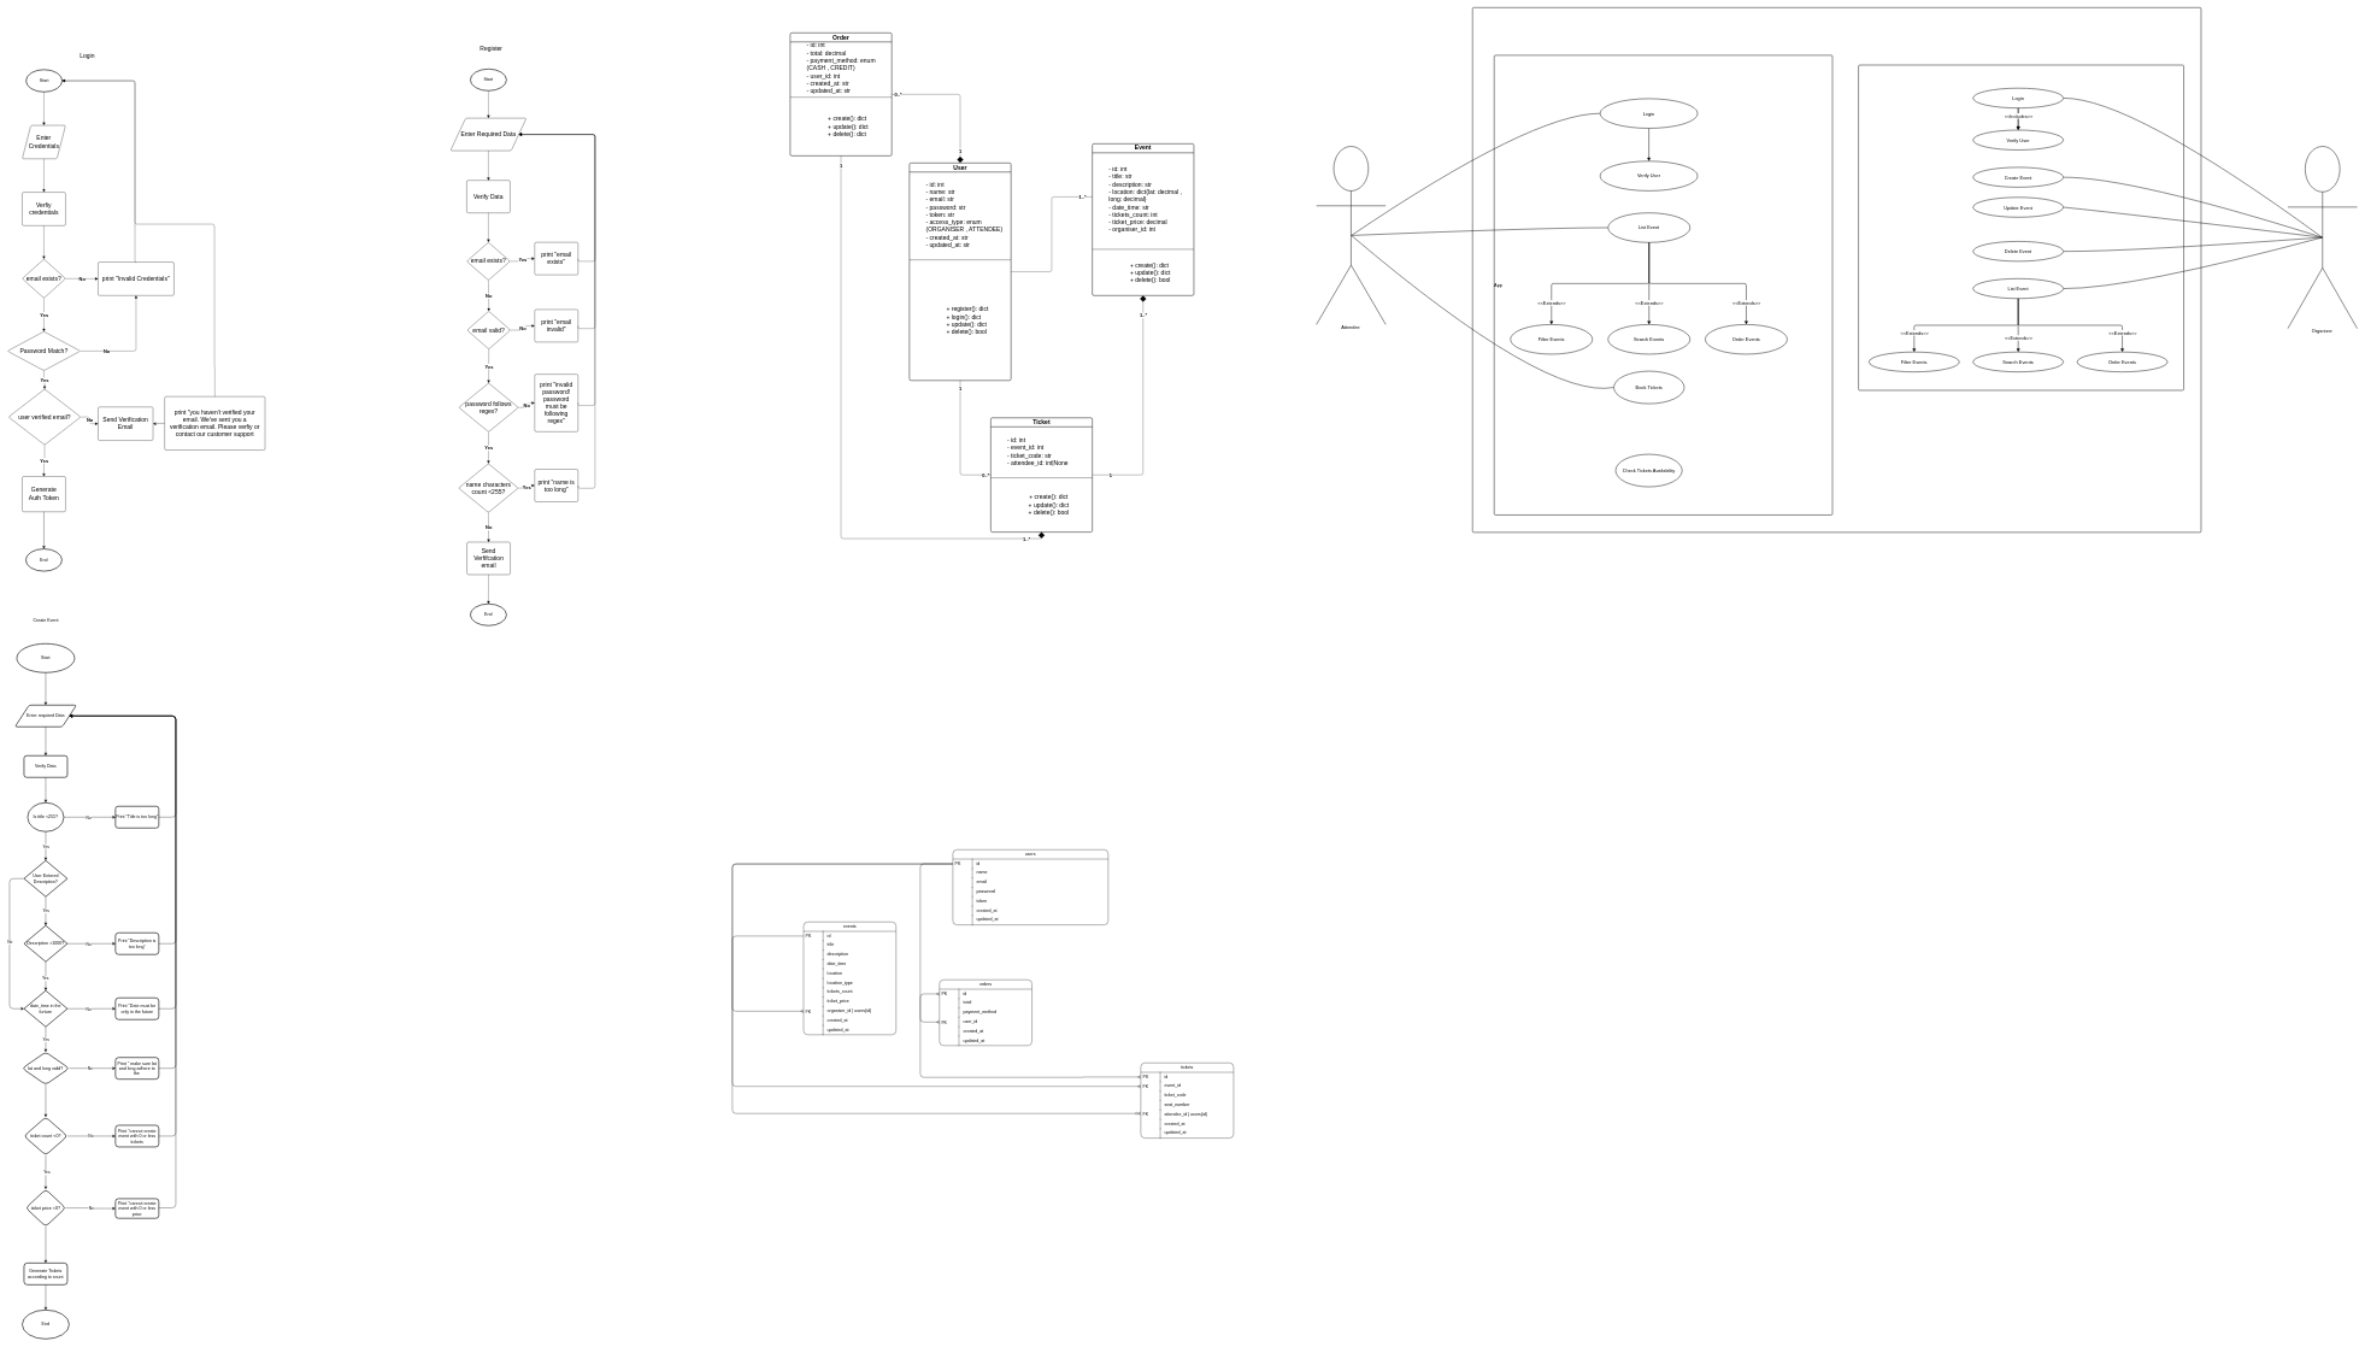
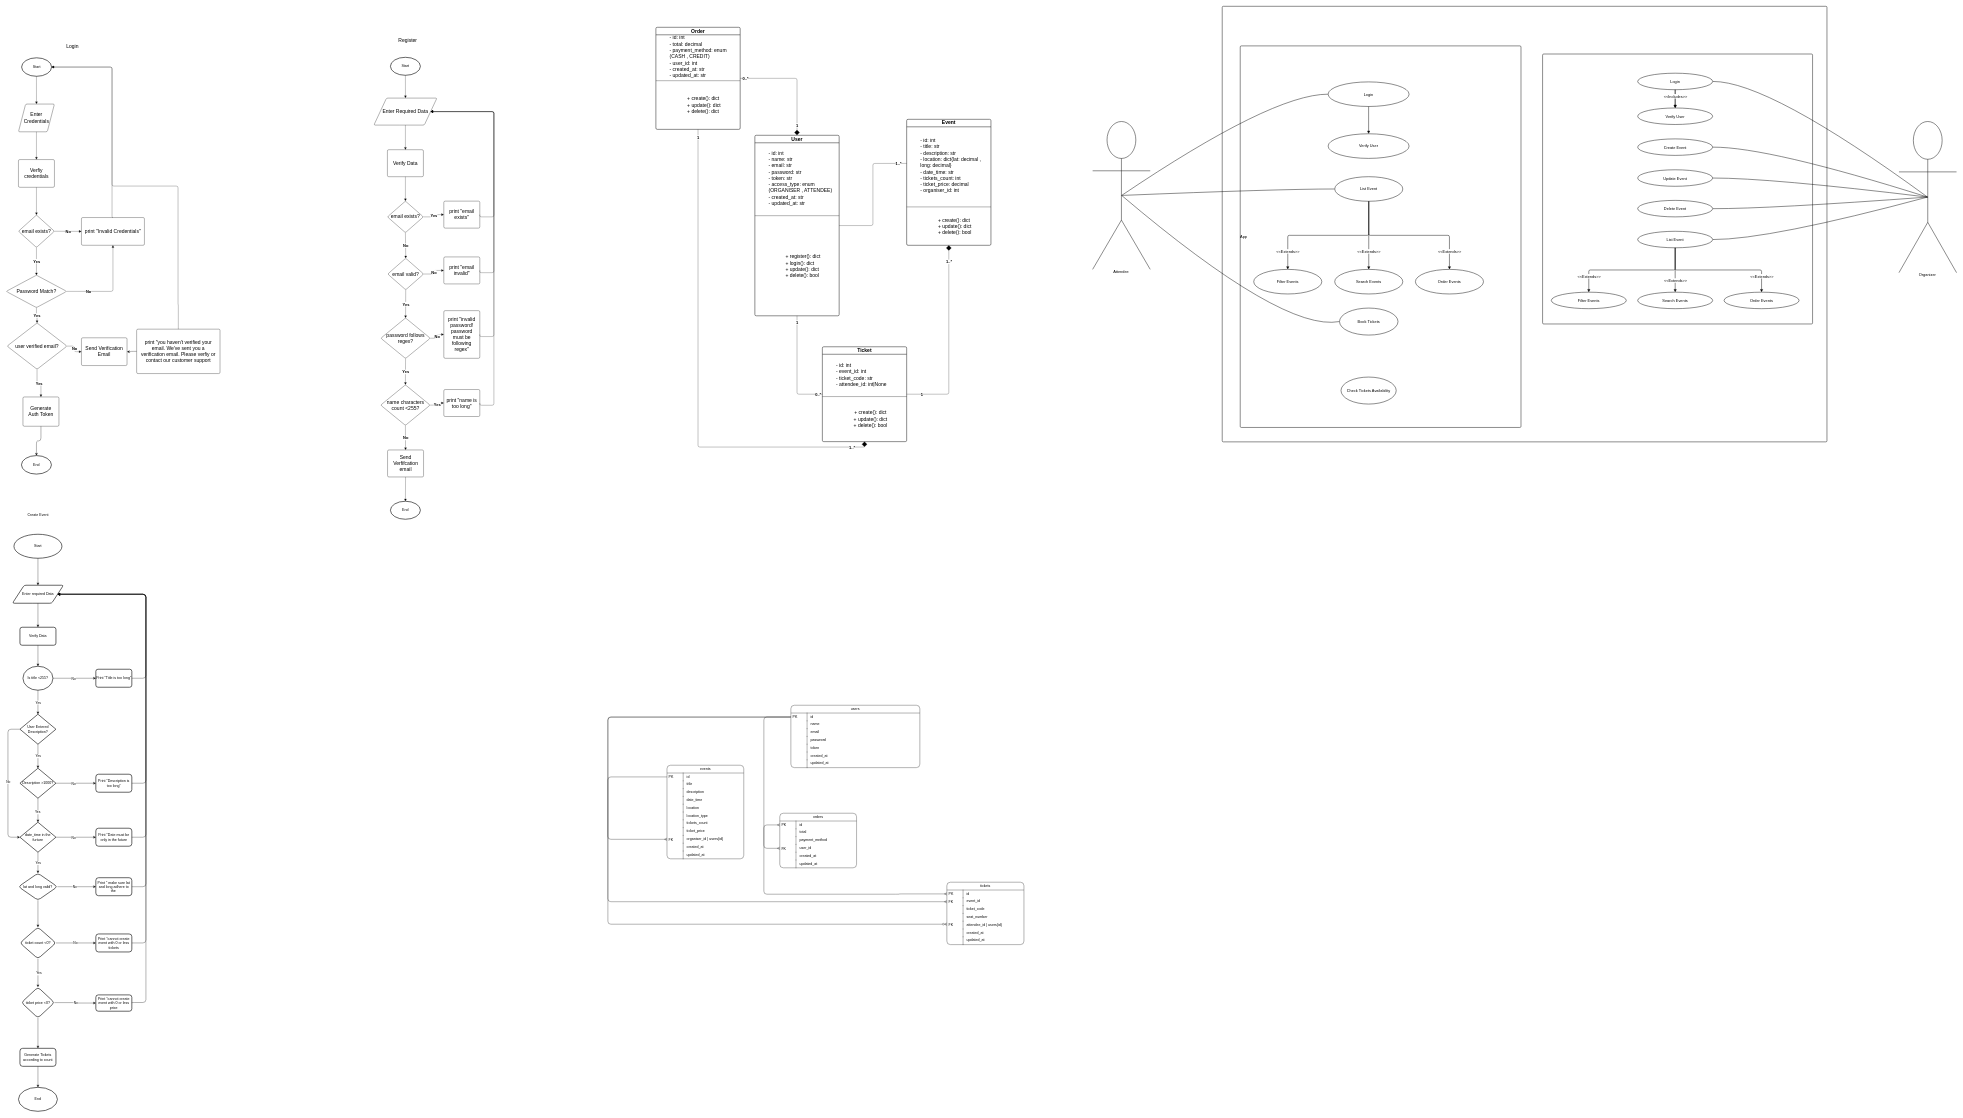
- <mxCell id="6" value="Update Event" style="html=1;overflow=block;blockSpacing=1;whiteSpace=wrap;ellipse;fontSize=13;spacing=0;strokeOpacity=100;fillOpacity=100;rounded=1;absoluteArcSize=1;arcSize=7.5;fillColor=none;strokeWidth=1.5;lucidId=acORiFAueTTu;labelBackgroundColor=none;comic=0;backgroundOutline=1;fontFamily=Helvetica;" parent="3" vertex="1"><mxGeometry x="1817" y="525" width="250" height="55" as="geometry" /></mxCell>
+ <mxCell id="6" value="Update Event" style="html=1;overflow=block;blockSpacing=1;whiteSpace=wrap;ellipse;fontSize=13;spacing=0;strokeOpacity=100;fillOpacity=100;rounded=1;absoluteArcSize=1;arcSize=7.5;fillColor=none;strokeWidth=1.5;lucidId=acORiFAueTTu;labelBackgroundColor=none;comic=0;backgroundOutline=1;fontFamily=Helvetica;" parent="3" vertex="1"><mxGeometry x="1817" y="545" width="250" height="55" as="geometry" /></mxCell>
- <mxCell id="255" value="Generate Auth Token" style="html=1;overflow=block;blockSpacing=1;whiteSpace=wrap;fontSize=16.7;spacing=9;strokeOpacity=100;rounded=1;absoluteArcSize=1;arcSize=9;fillColor=none;strokeWidth=NaN;lucidId=h08R4.DVxMp8;labelBackgroundColor=none;comic=0;backgroundOutline=1;fontFamily=Helvetica;container=0;" parent="249" vertex="1"><mxGeometry x="41" y="1187.308" width="120" height="97.657" as="geometry" /></mxCell>
+ <mxCell id="255" value="Generate Auth Token" style="html=1;overflow=block;blockSpacing=1;whiteSpace=wrap;fontSize=16.7;spacing=9;strokeOpacity=100;rounded=1;absoluteArcSize=1;arcSize=9;fillColor=none;strokeWidth=NaN;lucidId=h08R4.DVxMp8;labelBackgroundColor=none;comic=0;backgroundOutline=1;fontFamily=Helvetica;container=0;" parent="249" vertex="1"><mxGeometry x="56" y="1192.308" width="120" height="97.657" as="geometry" /></mxCell>
